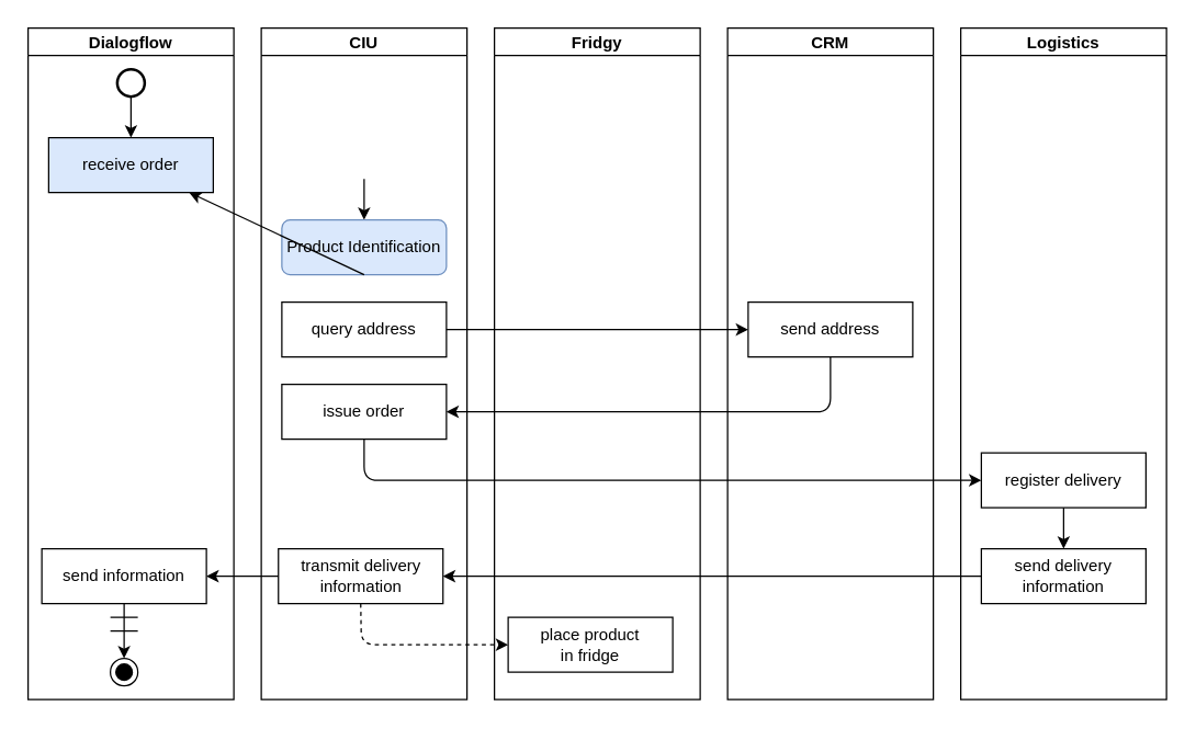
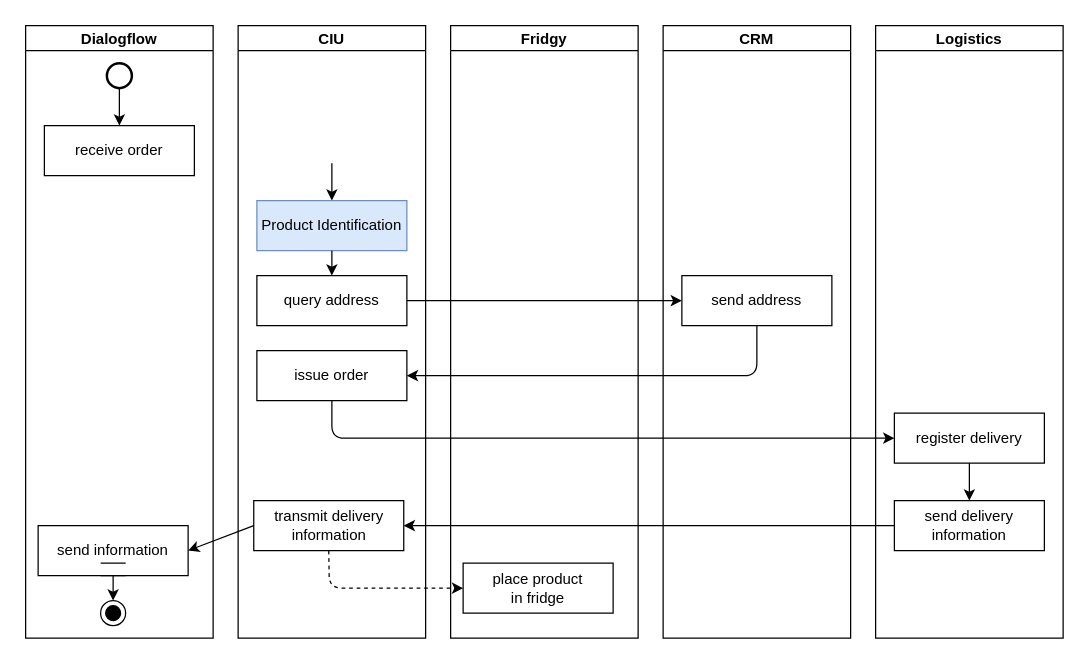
- <mxCell id="3" value="receive order" style="rounded=0;whiteSpace=wrap;html=1;fillColor=#dae8fc;" vertex="1" parent="2"><mxGeometry x="15" y="80" width="120" height="40" as="geometry" /></mxCell>
+ <mxCell id="3" value="receive order" style="rounded=0;whiteSpace=wrap;html=1;" vertex="1" parent="2"><mxGeometry x="15" y="80" width="120" height="40" as="geometry" /></mxCell>
- <mxCell id="16" value="" style="endArrow=classic;html=1;exitX=0.5;exitY=1;exitDx=0;exitDy=0;" edge="1" parent="10" source="15" target="3"><mxGeometry width="50" height="50" relative="1" as="geometry"><mxPoint x="-35" y="290.06" as="sourcePoint" /><mxPoint x="12.5" y="290.06" as="targetPoint" /></mxGeometry></mxCell>
+ <mxCell id="16" value="" style="endArrow=classic;html=1;exitX=0.5;exitY=1;exitDx=0;exitDy=0;entryX=0.5;entryY=0;entryDx=0;entryDy=0;" edge="1" parent="10" source="15" target="12"><mxGeometry width="50" height="50" relative="1" as="geometry"><mxPoint x="-35" y="290.06" as="sourcePoint" /><mxPoint x="12.5" y="290.06" as="targetPoint" /></mxGeometry></mxCell>
- <mxCell id="15" value="Product Identification" style="rounded=1;whiteSpace=wrap;html=1;fillColor=#dae8fc;strokeColor=#6c8ebf;" vertex="1" parent="10"><mxGeometry x="15" y="140" width="120" height="40" as="geometry" /></mxCell>
+ <mxCell id="15" value="Product Identification" style="whiteSpace=wrap;html=1;fillColor=#dae8fc;strokeColor=#6c8ebf;rounded=0;" vertex="1" parent="10"><mxGeometry x="15" y="140" width="120" height="40" as="geometry" /></mxCell>
- <mxCell id="4" value="send information" style="rounded=0;whiteSpace=wrap;html=1;" vertex="1" parent="2"><mxGeometry x="10" y="380" width="120" height="40" as="geometry" /></mxCell>
+ <mxCell id="4" value="send information" style="rounded=0;whiteSpace=wrap;html=1;" vertex="1" parent="2"><mxGeometry x="10" y="400" width="120" height="40" as="geometry" /></mxCell>
